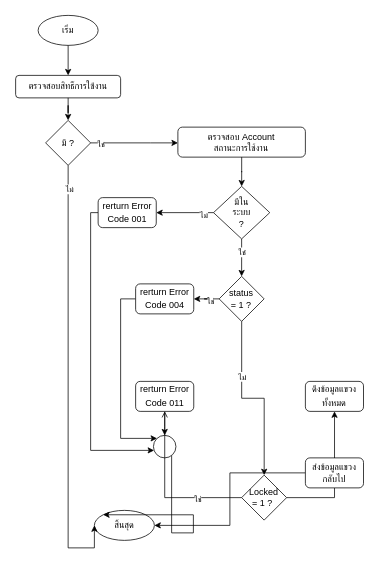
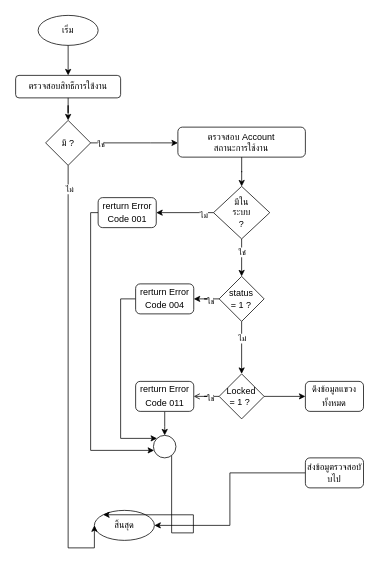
- <mxCell id="39" value="ส่งข้อมูลแขวงกลับไป" style="rounded=1;whiteSpace=wrap;html=1;" vertex="1" parent="2"><mxGeometry x="386.35" y="590" width="77.5" height="40" as="geometry" /></mxCell>
+ <mxCell id="39" value="ส่งข้อมูตรวจสอบับไป" style="rounded=1;whiteSpace=wrap;html=1;" vertex="1" parent="2"><mxGeometry x="386.35" y="590" width="77.5" height="40" as="geometry" /></mxCell>
- <mxCell id="19" value="Locked&lt;br style=&quot;border-color: var(--border-color);&quot;&gt;= 1 ?&amp;nbsp;" style="rhombus;whiteSpace=wrap;html=1;" vertex="1" parent="2"><mxGeometry x="301.35" y="613" width="60" height="60" as="geometry" /></mxCell>
+ <mxCell id="19" value="Locked&lt;br style=&quot;border-color: var(--border-color);&quot;&gt;= 1 ?&amp;nbsp;" style="rhombus;whiteSpace=wrap;html=1;" vertex="1" parent="2"><mxGeometry x="271.35" y="478" width="60" height="60" as="geometry" /></mxCell>
